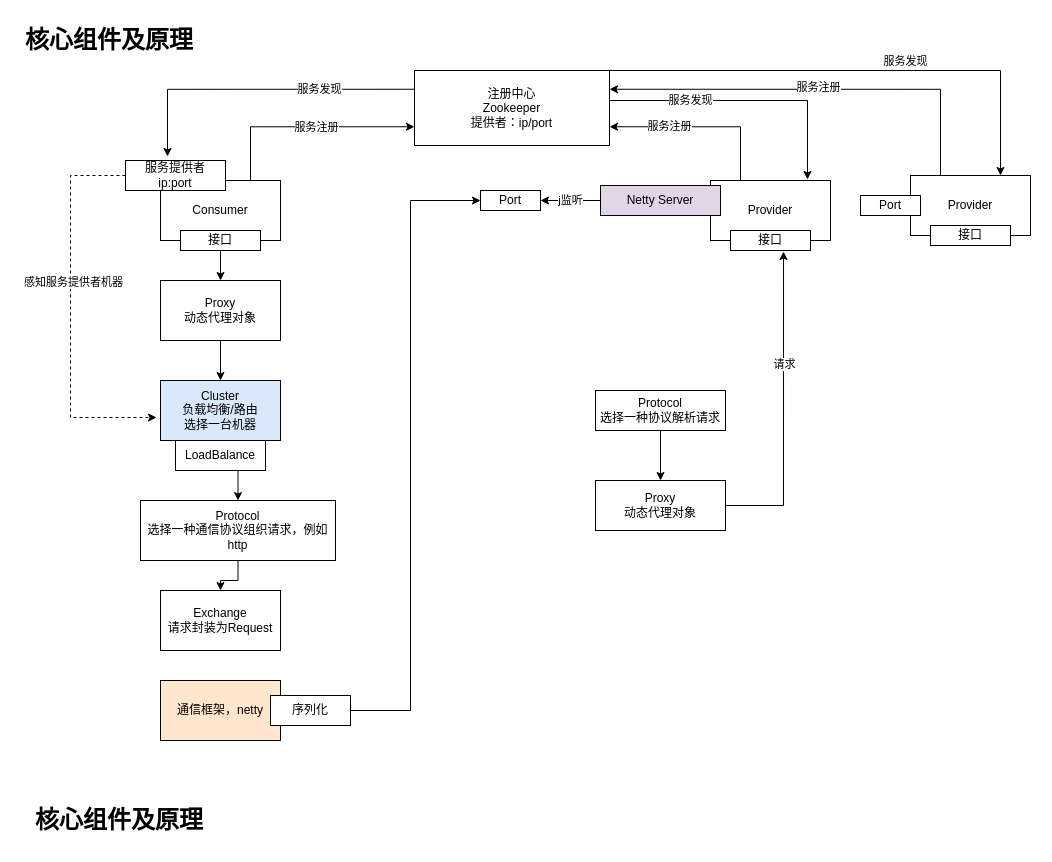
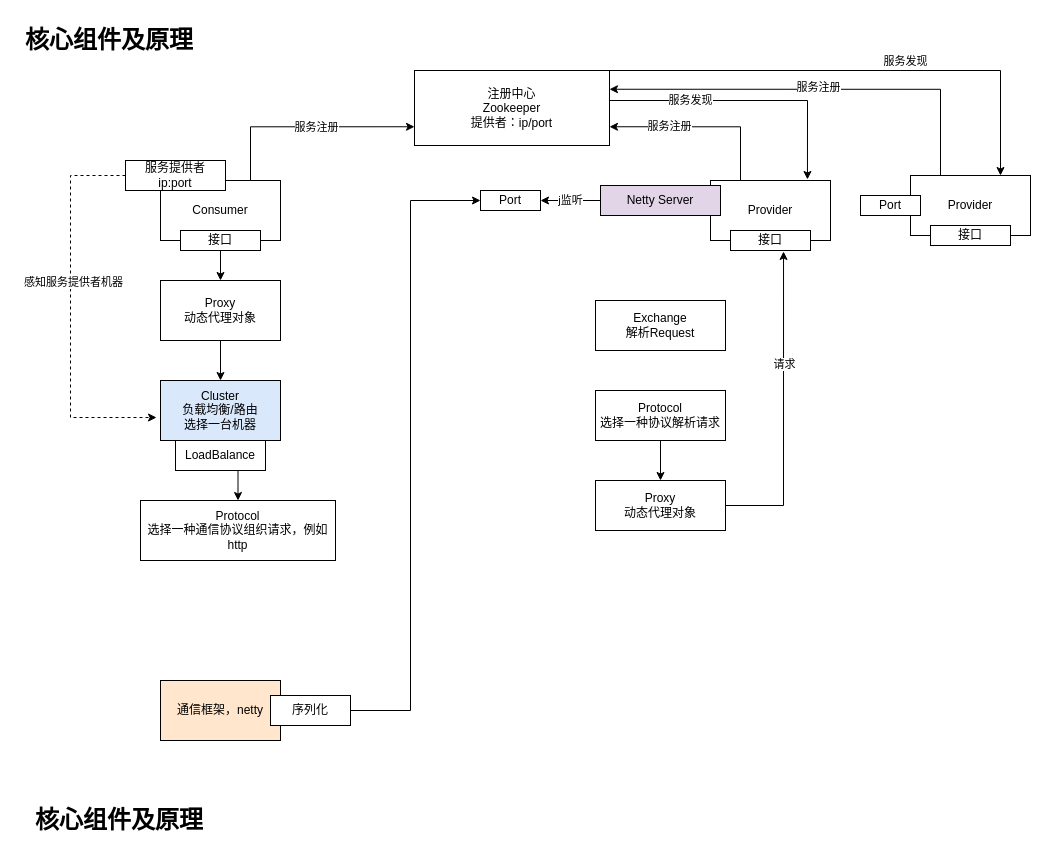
- <mxCell id="6" style="edgeStyle=orthogonalEdgeStyle;rounded=0;orthogonalLoop=1;jettySize=auto;html=1;exitX=0;exitY=0.25;exitDx=0;exitDy=0;entryX=0.42;entryY=-0.133;entryDx=0;entryDy=0;entryPerimeter=0;" edge="1" parent="1" source="12" target="26"><mxGeometry relative="1" as="geometry"><mxPoint x="150" y="110" as="targetPoint" /></mxGeometry></mxCell>
- <mxCell id="7" value="服务发现" style="edgeLabel;html=1;align=center;verticalAlign=middle;resizable=0;points=[];" vertex="1" connectable="0" parent="6"><mxGeometry x="-0.386" relative="1" as="geometry"><mxPoint as="offset" /></mxGeometry></mxCell>
+ <mxCell id="41" value="Exchange&lt;br&gt;解析Request" style="rounded=0;whiteSpace=wrap;html=1;" vertex="1" parent="1"><mxGeometry x="595" y="300" width="130" height="50" as="geometry" /></mxCell>
- <mxCell id="43" value="Protocol&lt;br&gt;选择一种协议解析请求" style="rounded=0;whiteSpace=wrap;html=1;" vertex="1" parent="1"><mxGeometry x="595" y="390" width="130" height="40" as="geometry" /></mxCell>
+ <mxCell id="43" value="Protocol&lt;br&gt;选择一种协议解析请求" style="rounded=0;whiteSpace=wrap;html=1;" vertex="1" parent="1"><mxGeometry x="595" y="390" width="130" height="50" as="geometry" /></mxCell>
- <mxCell id="20" style="edgeStyle=orthogonalEdgeStyle;rounded=0;orthogonalLoop=1;jettySize=auto;html=1;entryX=0.5;entryY=0;entryDx=0;entryDy=0;" edge="1" parent="1" source="21" target="34"><mxGeometry relative="1" as="geometry" /></mxCell>
- <mxCell id="34" value="Exchange&lt;br&gt;请求封装为Request" style="rounded=0;whiteSpace=wrap;html=1;" vertex="1" parent="1"><mxGeometry x="160" y="590" width="120" height="60" as="geometry" /></mxCell>
